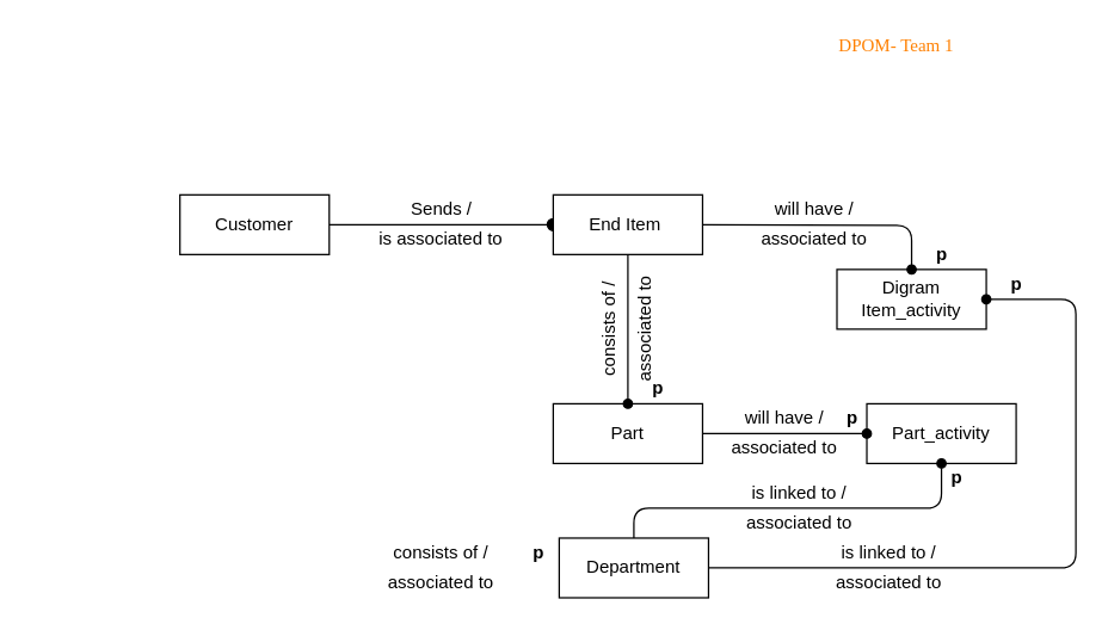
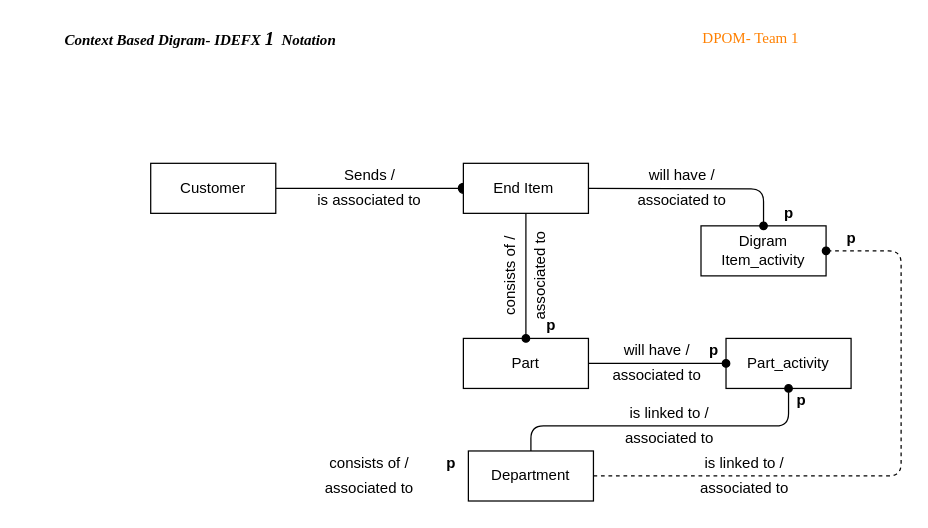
+ <mxCell id="34" value="Context Based Digram- IDEFX &lt;font style=&quot;font-size: 15px&quot;&gt;1&lt;/font&gt;&amp;nbsp; Notation" style="text;html=1;strokeColor=none;fillColor=none;align=center;verticalAlign=middle;whiteSpace=wrap;rounded=0;fontFamily=Georgia;fontStyle=3" vertex="1" parent="1"><mxGeometry x="20" y="20" width="280" height="20" as="geometry" /></mxCell>
- <mxCell id="10" value="" style="edgeStyle=orthogonalEdgeStyle;fontSize=12;html=1;endArrow=oval;startArrow=none;startFill=0;endFill=1;" edge="1" parent="1" source="6" target="5"><mxGeometry width="100" height="100" relative="1" as="geometry"><mxPoint x="474" y="340" as="sourcePoint" /><mxPoint x="750" y="220" as="targetPoint" /><Array as="points"><mxPoint x="720" y="380" /><mxPoint x="720" y="200" /></Array></mxGeometry></mxCell>
+ <mxCell id="10" value="" style="edgeStyle=orthogonalEdgeStyle;fontSize=12;html=1;endArrow=oval;startArrow=none;startFill=0;endFill=1;dashed=1;" edge="1" parent="1" source="6" target="5"><mxGeometry width="100" height="100" relative="1" as="geometry"><mxPoint x="474" y="340" as="sourcePoint" /><mxPoint x="750" y="220" as="targetPoint" /><Array as="points"><mxPoint x="720" y="380" /><mxPoint x="720" y="200" /></Array></mxGeometry></mxCell>
